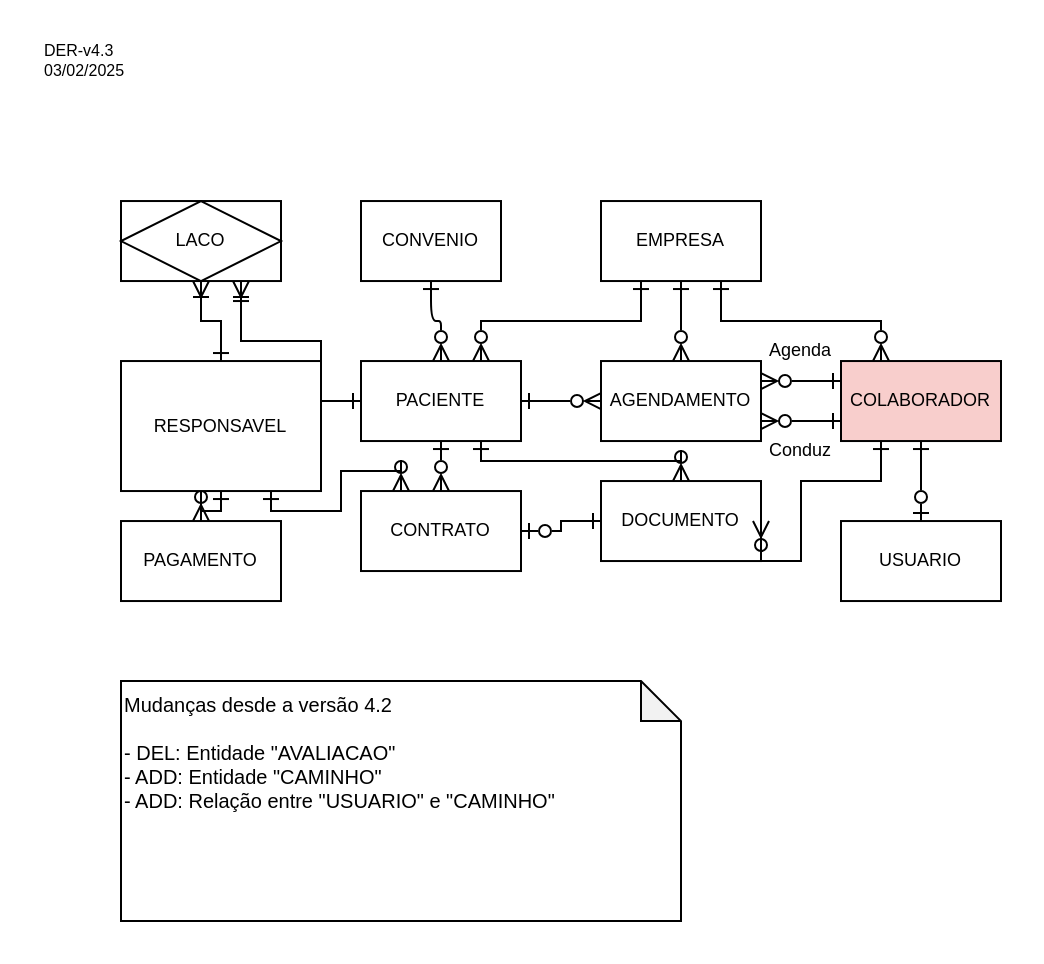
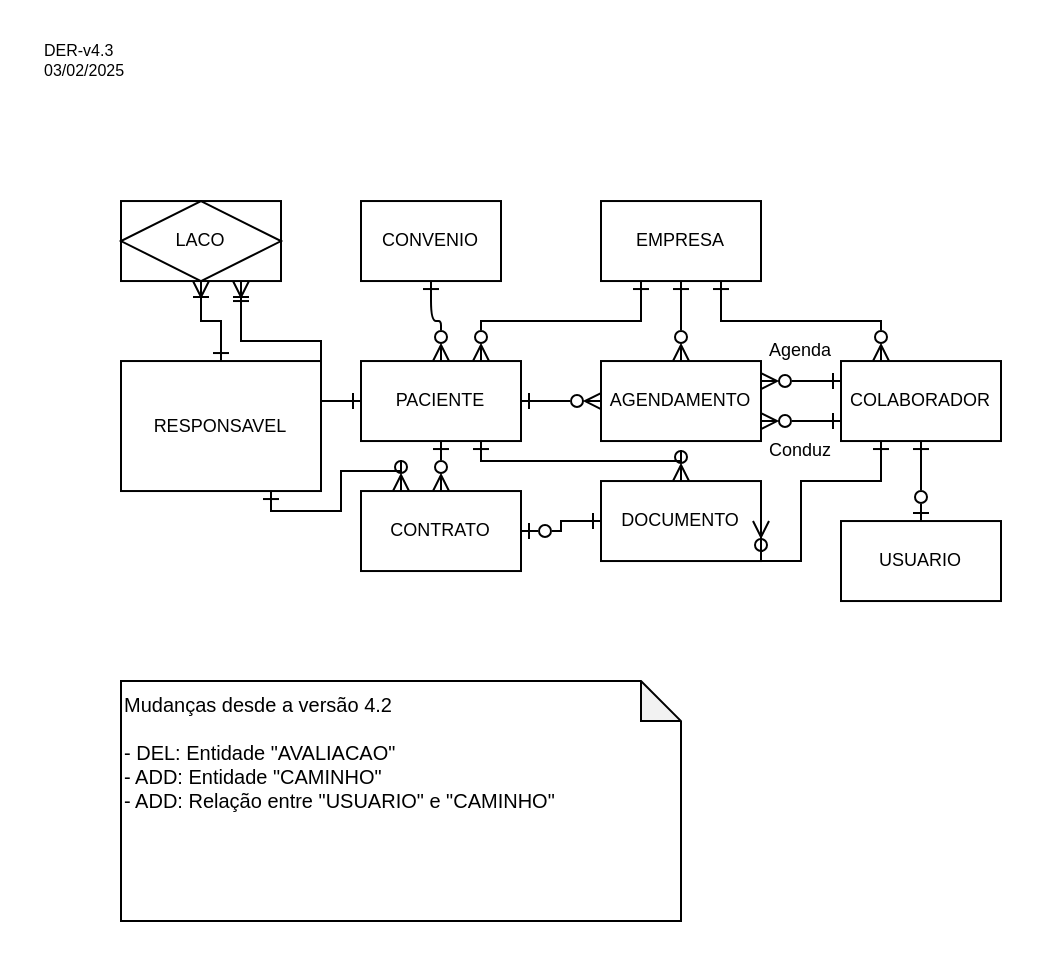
- <mxCell id="22" value="COLABORADOR" style="rounded=0;whiteSpace=wrap;html=1;fontSize=9;fillColor=#f8cecc;" vertex="1" parent="1"><mxGeometry x="420" y="180.02" width="80" height="40" as="geometry" /></mxCell>
+ <mxCell id="22" value="COLABORADOR" style="rounded=0;whiteSpace=wrap;html=1;fontSize=9;" vertex="1" parent="1"><mxGeometry x="420" y="180.02" width="80" height="40" as="geometry" /></mxCell>
- <mxCell id="13" value="" style="edgeStyle=orthogonalEdgeStyle;rounded=0;html=1;startArrow=ERone;startFill=0;endArrow=ERzeroToMany;endFill=0;fontSize=9;" edge="1" parent="1" source="14" target="10"><mxGeometry relative="1" as="geometry" /></mxCell>
- <mxCell id="10" value="PAGAMENTO" style="rounded=0;whiteSpace=wrap;html=1;fontSize=9;" vertex="1" parent="1"><mxGeometry x="60" y="260.02" width="80" height="40" as="geometry" /></mxCell>
